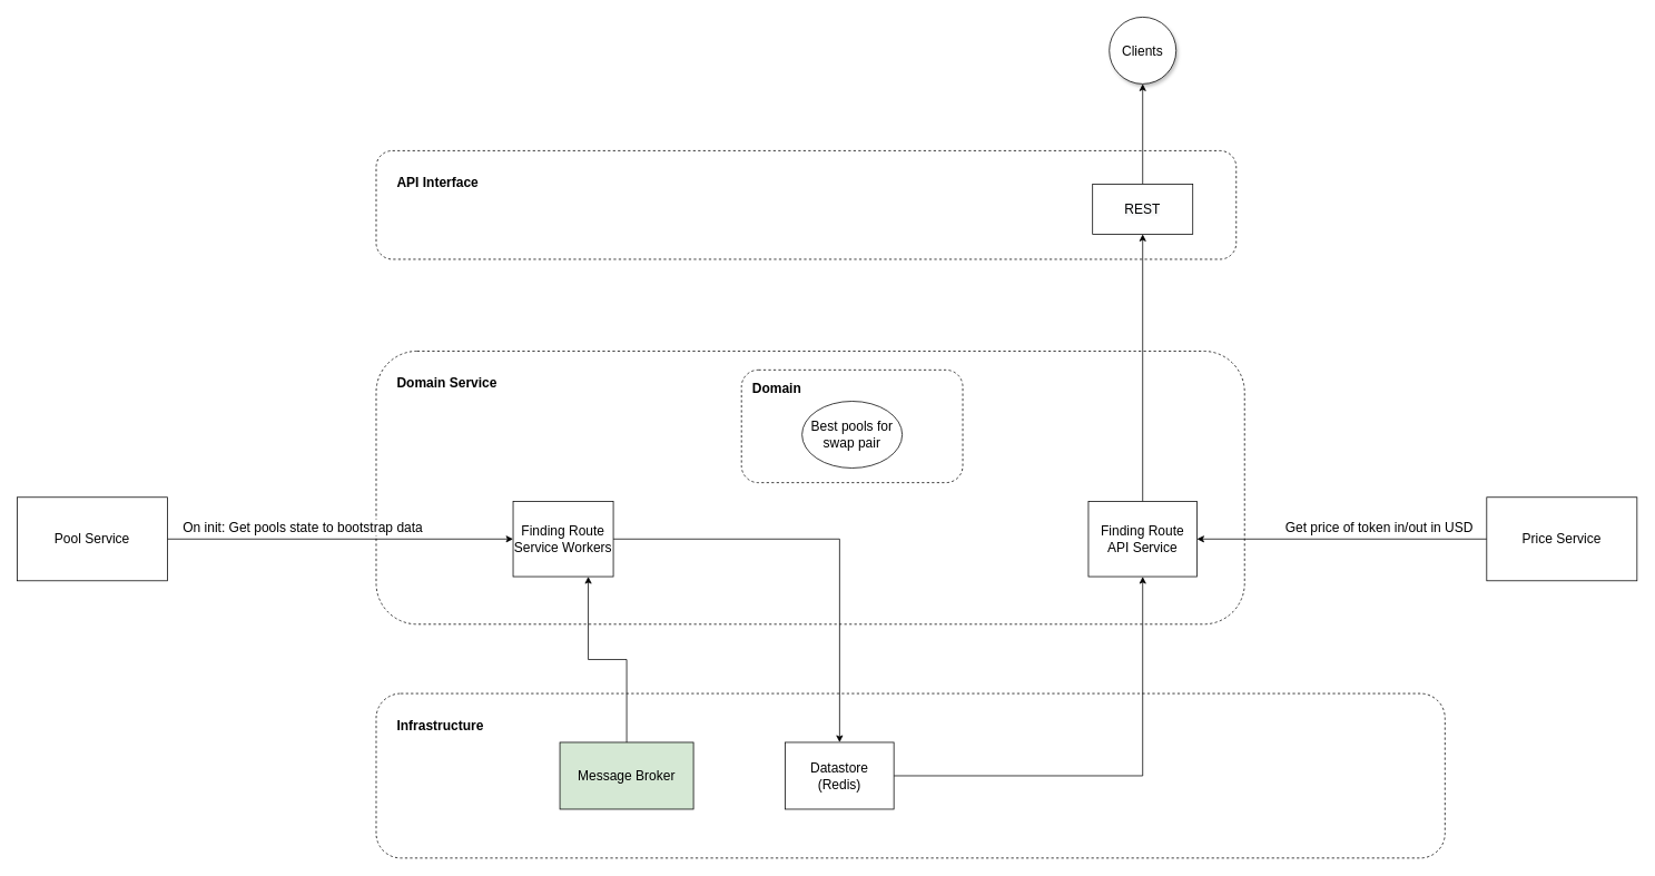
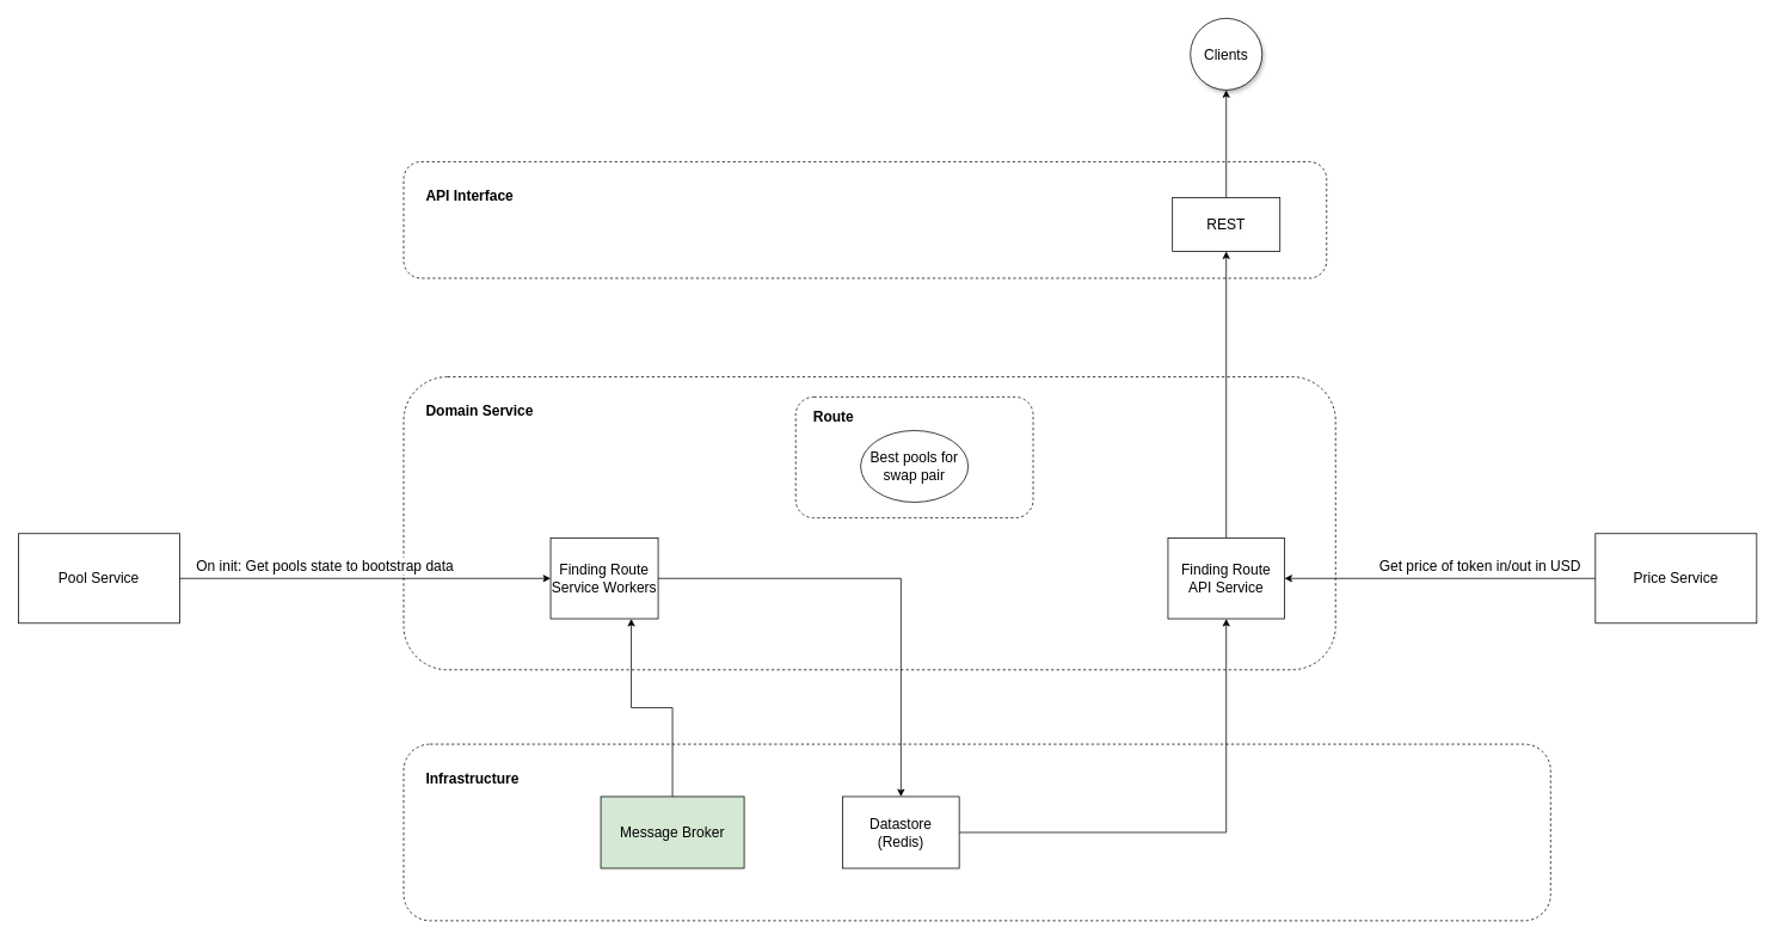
- <mxCell id="17" value="&lt;b style=&quot;font-size: 16px;&quot;&gt;Domain&lt;/b&gt;" style="text;html=1;strokeColor=none;fillColor=none;align=center;verticalAlign=middle;whiteSpace=wrap;rounded=0;dashed=1;fontSize=16;" parent="1" vertex="1"><mxGeometry x="900" y="450" width="60" height="30" as="geometry" /></mxCell>
+ <mxCell id="17" value="&lt;b style=&quot;font-size: 16px;&quot;&gt;Route&lt;/b&gt;" style="text;html=1;strokeColor=none;fillColor=none;align=center;verticalAlign=middle;whiteSpace=wrap;rounded=0;dashed=1;fontSize=16;" parent="1" vertex="1"><mxGeometry x="900" y="450" width="60" height="30" as="geometry" /></mxCell>
